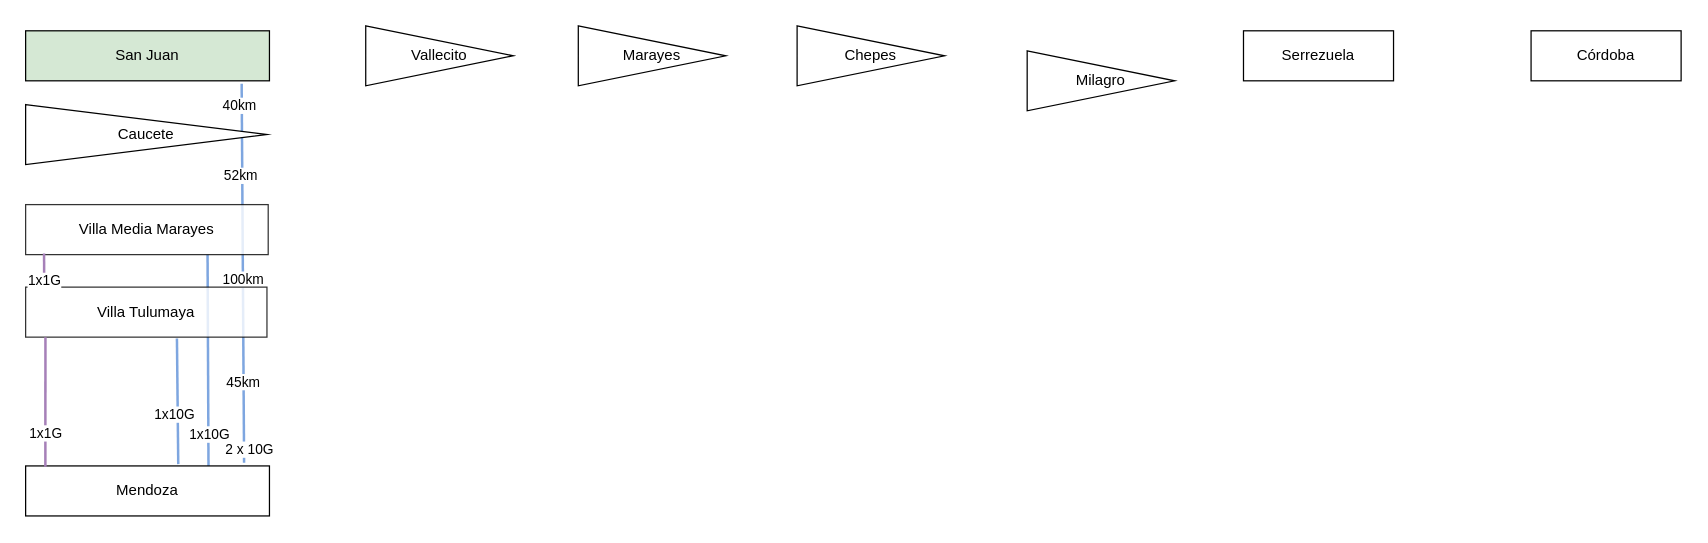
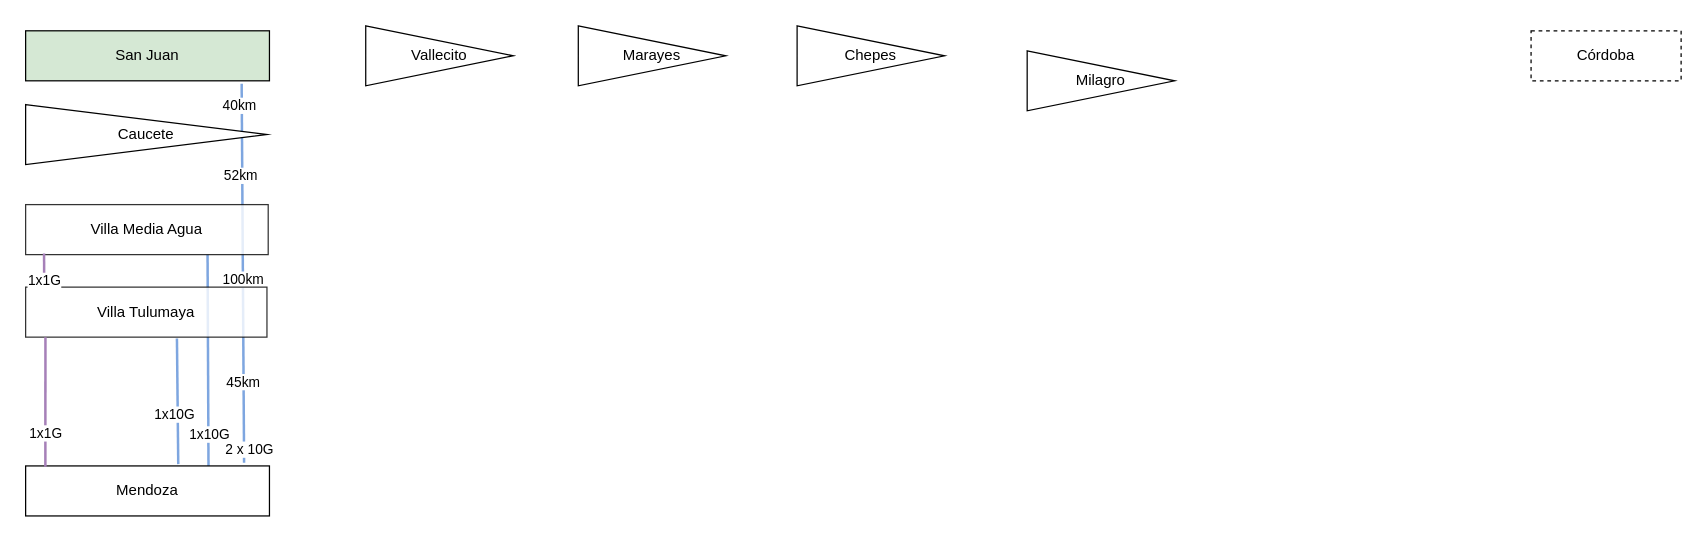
- <mxCell id="22" value="Serrezuela" style="rounded=0;whiteSpace=wrap;html=1;" vertex="1" parent="1"><mxGeometry x="994" y="24" width="120" height="40" as="geometry" /></mxCell>
- <mxCell id="17" value="Córdoba" style="rounded=0;whiteSpace=wrap;html=1;" vertex="1" parent="1"><mxGeometry x="1224" y="24" width="120" height="40" as="geometry" /></mxCell>
+ <mxCell id="17" value="Córdoba" style="rounded=0;whiteSpace=wrap;html=1;dashed=1;" vertex="1" parent="1"><mxGeometry x="1224" y="24" width="120" height="40" as="geometry" /></mxCell>
- <mxCell id="13" value="Villa Media Marayes" style="rounded=0;whiteSpace=wrap;html=1;opacity=80;" vertex="1" parent="1"><mxGeometry x="20" y="163" width="194" height="40" as="geometry" /></mxCell>
+ <mxCell id="13" value="Villa Media Agua" style="rounded=0;whiteSpace=wrap;html=1;opacity=80;" vertex="1" parent="1"><mxGeometry x="20" y="163" width="194" height="40" as="geometry" /></mxCell>
